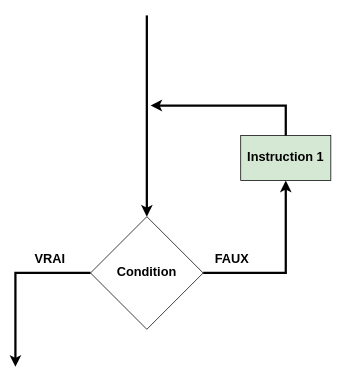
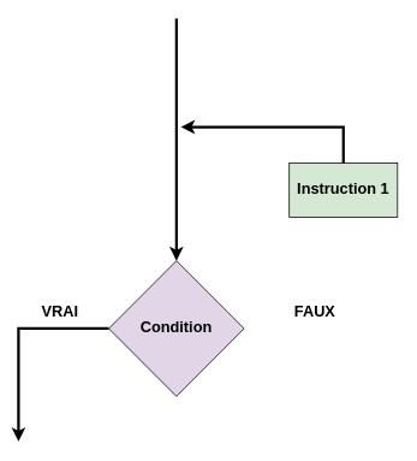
- <mxCell id="5" value="FAUX" style="text;strokeColor=none;fillColor=none;align=left;verticalAlign=middle;spacingLeft=4;spacingRight=4;overflow=hidden;points=[[0,0.5],[1,0.5]];portConstraint=eastwest;rotatable=0;fontSize=17;fontStyle=1" vertex="1" parent="1"><mxGeometry x="280" y="328" width="80" height="30" as="geometry" /></mxCell>
+ <mxCell id="5" value="FAUX" style="text;strokeColor=none;fillColor=none;align=left;verticalAlign=middle;spacingLeft=4;spacingRight=4;overflow=hidden;points=[[0,0.5],[1,0.5]];portConstraint=eastwest;rotatable=0;fontSize=17;fontStyle=1" vertex="1" parent="1"><mxGeometry x="320" y="328" width="80" height="30" as="geometry" /></mxCell>
- <mxCell id="8" value="" style="endArrow=classic;html=1;rounded=0;fontSize=17;strokeWidth=3;exitX=1;exitY=0.5;exitDx=0;exitDy=0;entryX=0.5;entryY=1;entryDx=0;entryDy=0;" edge="1" parent="1" source="2" target="3"><mxGeometry width="50" height="50" relative="1" as="geometry"><mxPoint x="340" y="20" as="sourcePoint" /><mxPoint x="340" y="90" as="targetPoint" /><Array as="points"><mxPoint x="380" y="363" /></Array></mxGeometry></mxCell>
- <mxCell id="2" value="&lt;b&gt;&lt;font style=&quot;font-size: 17px;&quot;&gt;Condition&lt;/font&gt;&lt;/b&gt;" style="rhombus;whiteSpace=wrap;html=1;" vertex="1" parent="1"><mxGeometry x="120" y="288" width="150" height="150" as="geometry" /></mxCell>
+ <mxCell id="2" value="&lt;b&gt;&lt;font style=&quot;font-size: 17px;&quot;&gt;Condition&lt;/font&gt;&lt;/b&gt;" style="rhombus;whiteSpace=wrap;html=1;fillColor=#e1d5e7;" vertex="1" parent="1"><mxGeometry x="120" y="288" width="150" height="150" as="geometry" /></mxCell>
